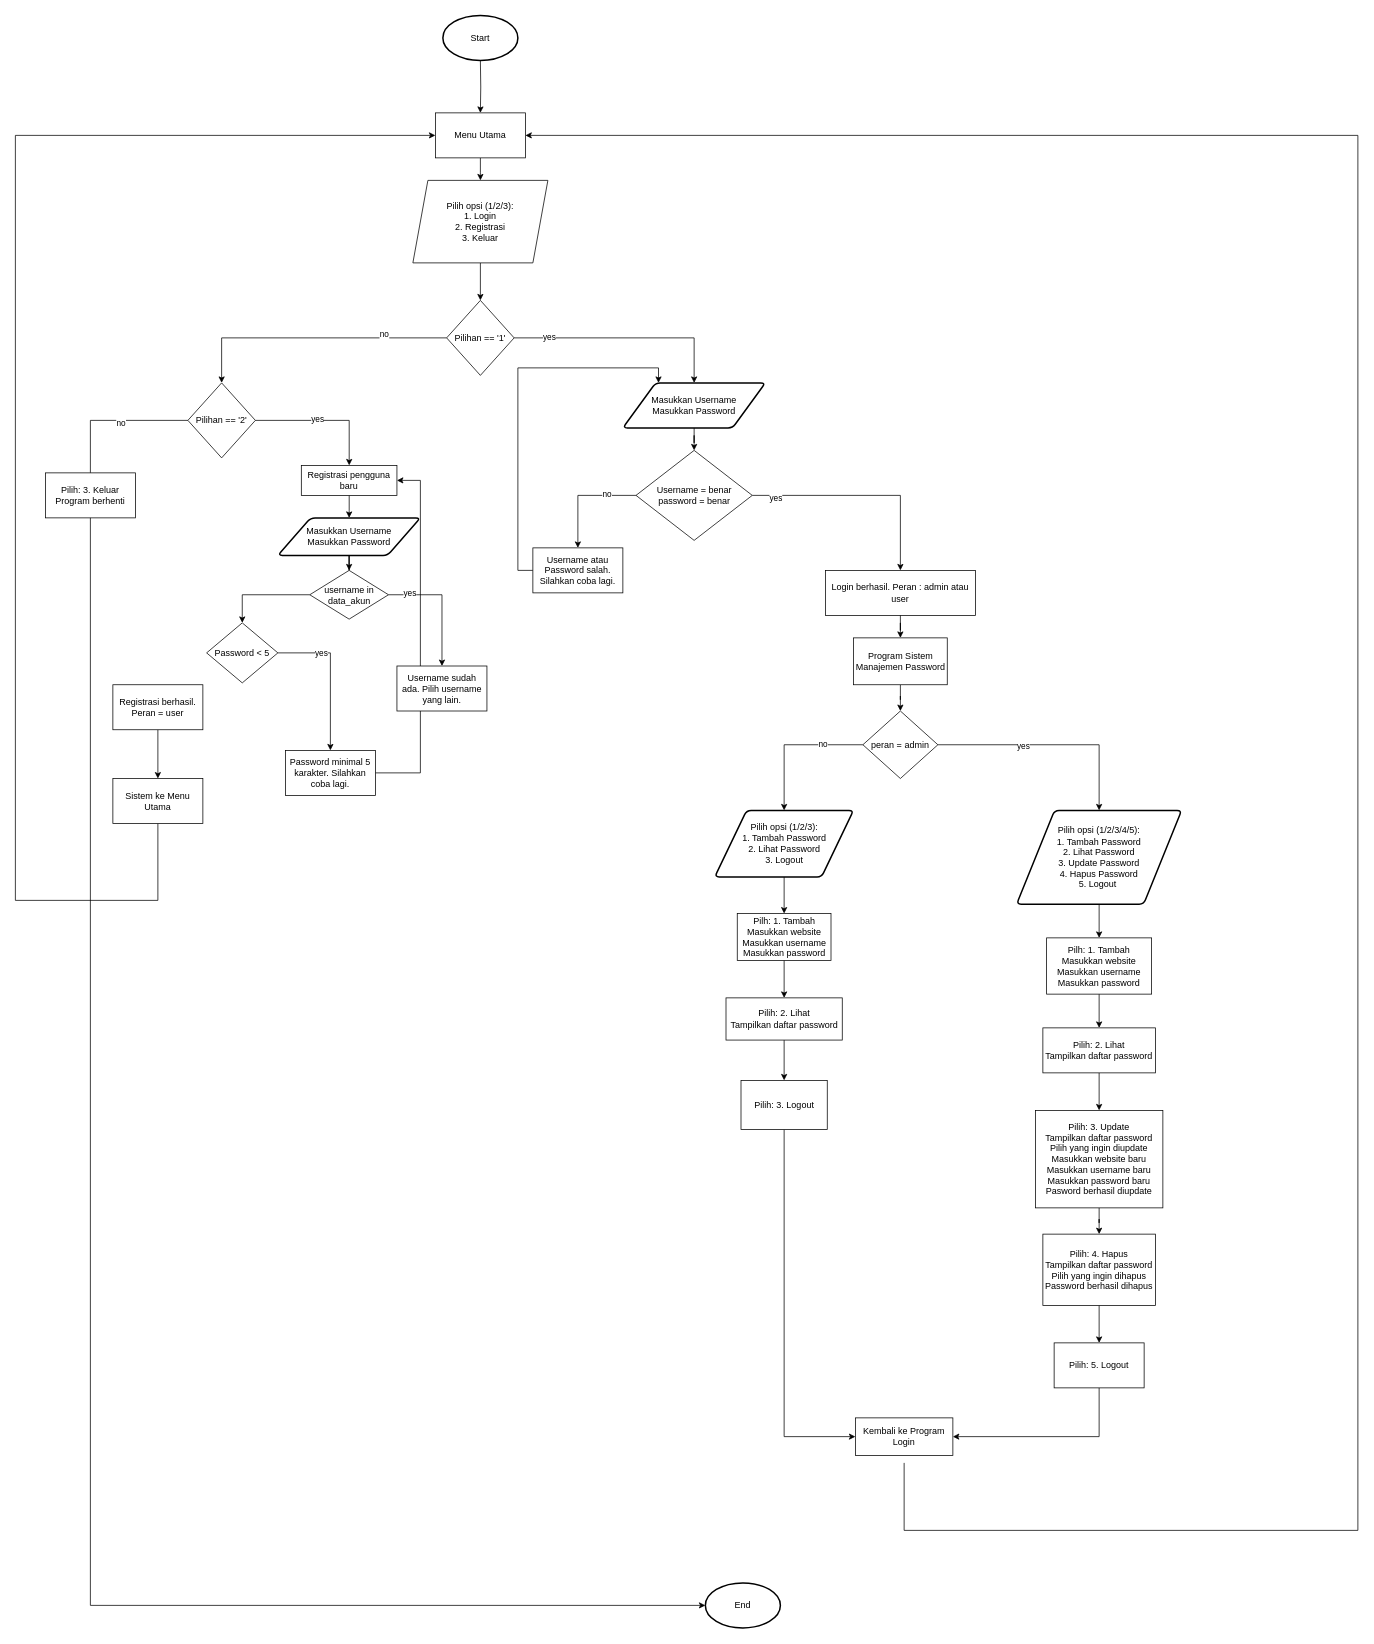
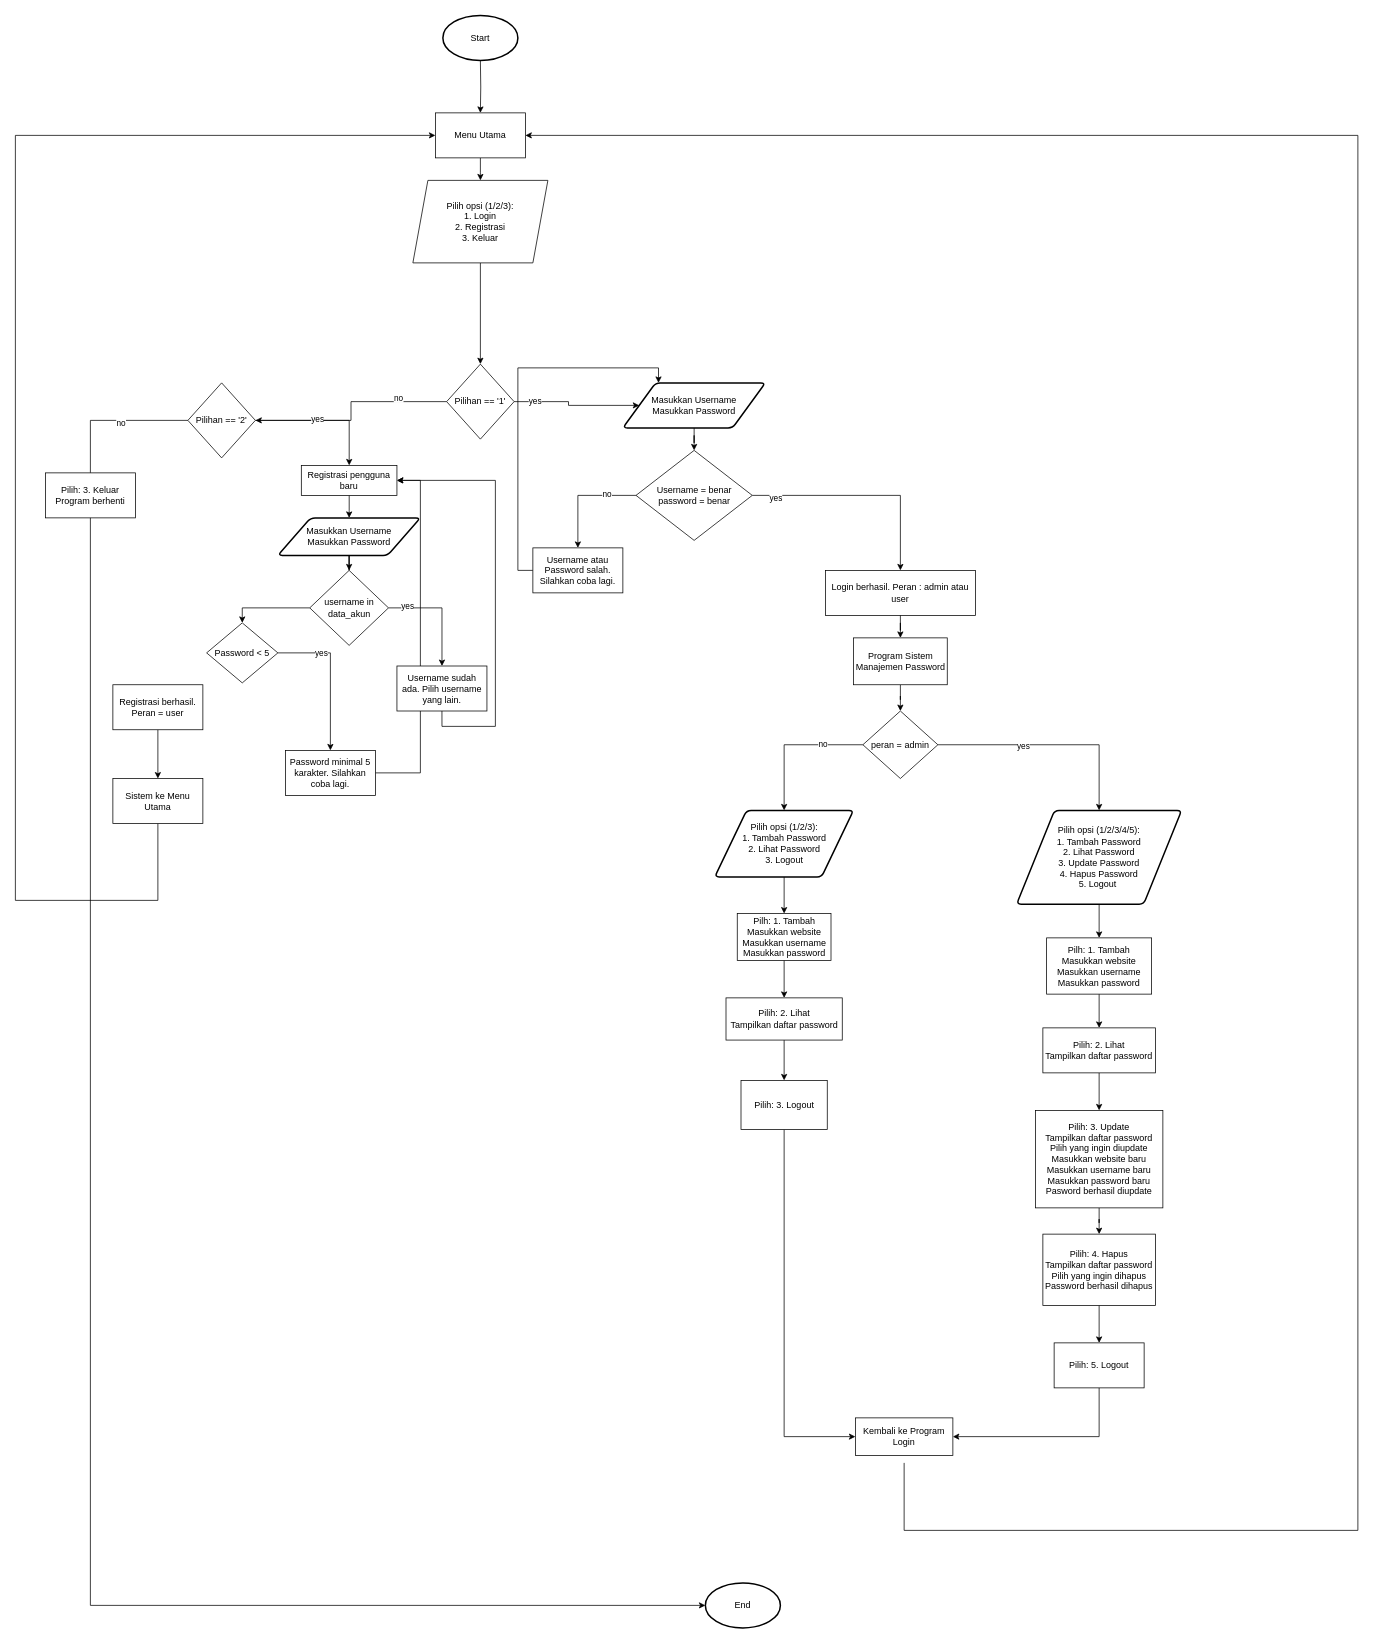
- <mxCell id="9" value="Pilihan == '1'" style="rhombus;whiteSpace=wrap;html=1;rounded=0;" parent="1" vertex="1"><mxGeometry x="595" y="400" width="90" height="100" as="geometry" /></mxCell>
+ <mxCell id="9" value="Pilihan == '1'" style="rhombus;whiteSpace=wrap;html=1;rounded=0;" parent="1" vertex="1"><mxGeometry x="595" y="485" width="90" height="100" as="geometry" /></mxCell>
- <mxCell id="78" value="username in data_akun" style="rhombus;whiteSpace=wrap;html=1;" vertex="1" parent="1"><mxGeometry x="412.5" y="760" width="105" height="65" as="geometry" /></mxCell>
+ <mxCell id="78" value="username in data_akun" style="rhombus;whiteSpace=wrap;html=1;" vertex="1" parent="1"><mxGeometry x="412.5" y="760" width="105" height="100" as="geometry" /></mxCell>
+ <mxCell id="79" style="edgeStyle=orthogonalEdgeStyle;rounded=0;orthogonalLoop=1;jettySize=auto;html=1;exitX=0.5;exitY=1;exitDx=0;exitDy=0;entryX=1;entryY=0.5;entryDx=0;entryDy=0;" edge="1" parent="1" source="80" target="67"><mxGeometry relative="1" as="geometry"><mxPoint x="600" y="670" as="targetPoint" /><Array as="points"><mxPoint x="589" y="968" /><mxPoint x="660" y="968" /><mxPoint x="660" y="640" /></Array></mxGeometry></mxCell>
